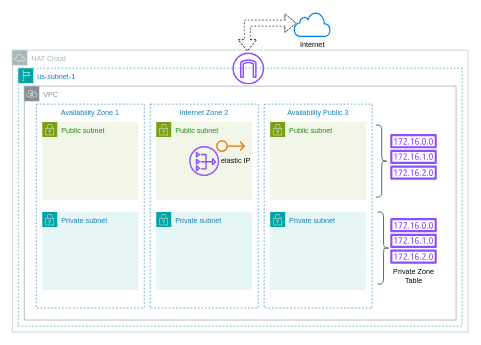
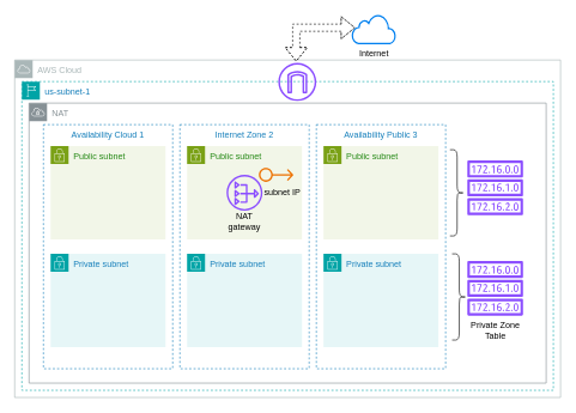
- <mxCell id="2" value="NAT Cloud" style="sketch=0;outlineConnect=0;gradientColor=none;html=1;whiteSpace=wrap;fontSize=12;fontStyle=0;shape=mxgraph.aws4.group;grIcon=mxgraph.aws4.group_aws_cloud;strokeColor=#AAB7B8;fillColor=none;verticalAlign=top;align=left;spacingLeft=30;fontColor=#AAB7B8;dashed=0;" parent="1" vertex="1"><mxGeometry x="20" y="83" width="760" height="470" as="geometry" /></mxCell>
+ <mxCell id="2" value="AWS Cloud" style="sketch=0;outlineConnect=0;gradientColor=none;html=1;whiteSpace=wrap;fontSize=12;fontStyle=0;shape=mxgraph.aws4.group;grIcon=mxgraph.aws4.group_aws_cloud;strokeColor=#AAB7B8;fillColor=none;verticalAlign=top;align=left;spacingLeft=30;fontColor=#AAB7B8;dashed=0;" parent="1" vertex="1"><mxGeometry x="20" y="83" width="760" height="470" as="geometry" /></mxCell>
- <mxCell id="4" value="VPC" style="sketch=0;outlineConnect=0;gradientColor=none;html=1;whiteSpace=wrap;fontSize=12;fontStyle=0;shape=mxgraph.aws4.group;grIcon=mxgraph.aws4.group_vpc;strokeColor=#879196;fillColor=none;verticalAlign=top;align=left;spacingLeft=30;fontColor=#879196;dashed=0;" parent="1" vertex="1"><mxGeometry x="40" y="143" width="720" height="390" as="geometry" /></mxCell>
+ <mxCell id="4" value="NAT" style="sketch=0;outlineConnect=0;gradientColor=none;html=1;whiteSpace=wrap;fontSize=12;fontStyle=0;shape=mxgraph.aws4.group;grIcon=mxgraph.aws4.group_vpc;strokeColor=#879196;fillColor=none;verticalAlign=top;align=left;spacingLeft=30;fontColor=#879196;dashed=0;" parent="1" vertex="1"><mxGeometry x="40" y="143" width="720" height="390" as="geometry" /></mxCell>
- <mxCell id="5" value="Availability Zone 1" style="fillColor=none;strokeColor=#147EBA;dashed=1;verticalAlign=top;fontStyle=0;fontColor=#147EBA;whiteSpace=wrap;html=1;" parent="1" vertex="1"><mxGeometry x="60" y="173" width="180" height="340" as="geometry" /></mxCell>
+ <mxCell id="5" value="Availability Cloud 1" style="fillColor=none;strokeColor=#147EBA;dashed=1;verticalAlign=top;fontStyle=0;fontColor=#147EBA;whiteSpace=wrap;html=1;" parent="1" vertex="1"><mxGeometry x="60" y="173" width="180" height="340" as="geometry" /></mxCell>
- <mxCell id="11" value="elastic IP" style="text;html=1;align=center;verticalAlign=middle;whiteSpace=wrap;rounded=0;labelBackgroundColor=none;fontColor=#000000;" parent="9" vertex="1"><mxGeometry x="103" y="50" width="60" height="30" as="geometry" /></mxCell>
+ <mxCell id="11" value="subnet IP" style="text;html=1;align=center;verticalAlign=middle;whiteSpace=wrap;rounded=0;labelBackgroundColor=none;fontColor=#000000;" parent="9" vertex="1"><mxGeometry x="103" y="50" width="60" height="30" as="geometry" /></mxCell>
+ <mxCell id="21" value="NAT gateway" style="text;html=1;align=center;verticalAlign=middle;whiteSpace=wrap;rounded=0;fontColor=#000000;" parent="1" vertex="1"><mxGeometry x="310" y="293" width="60" height="30" as="geometry" /></mxCell>
